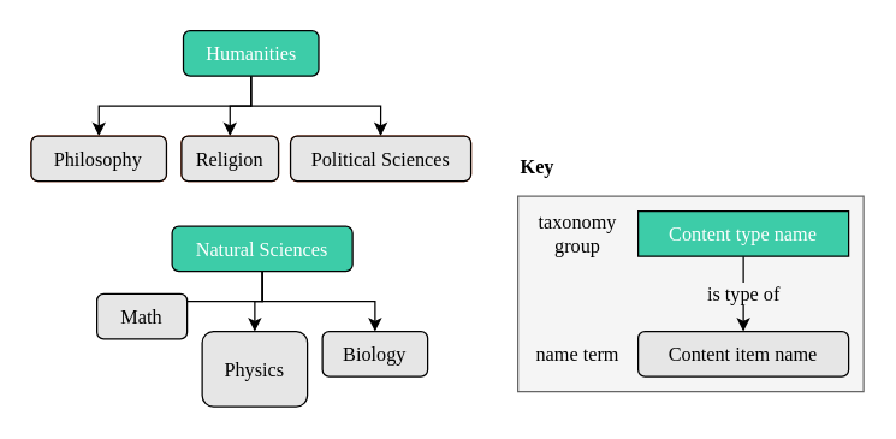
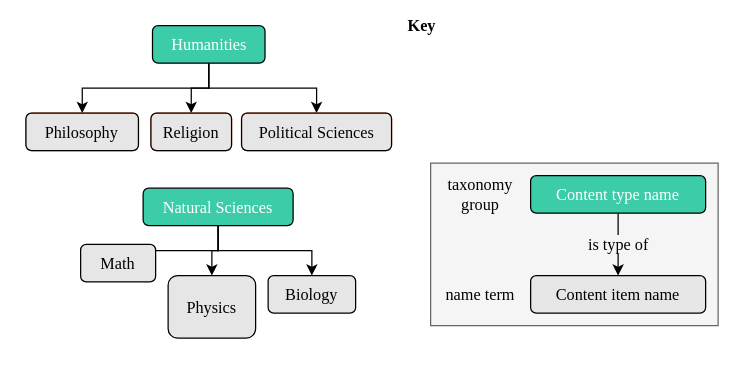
- <mxCell id="22" value="&lt;div align=&quot;left&quot; style=&quot;font-size: 13px;&quot;&gt;Key&lt;/div&gt;" style="text;html=1;strokeColor=none;fillColor=none;align=left;verticalAlign=middle;whiteSpace=wrap;rounded=0;fontFamily=Work Sans;fontSize=13;fontStyle=1" parent="1" vertex="1"><mxGeometry x="344" y="100" width="40" height="20" as="geometry" /></mxCell>
+ <mxCell id="22" value="&lt;div align=&quot;left&quot; style=&quot;font-size: 13px;&quot;&gt;Key&lt;/div&gt;" style="text;html=1;strokeColor=none;fillColor=none;align=left;verticalAlign=middle;whiteSpace=wrap;rounded=0;fontFamily=Work Sans;fontSize=13;fontStyle=1" parent="1" vertex="1"><mxGeometry x="324" y="10" width="40" height="20" as="geometry" /></mxCell>
- <mxCell id="18" value="Content type name" style="whiteSpace=wrap;html=1;fontSize=13;fontFamily=Work Sans;fillColor=#3DCCA8;strokeColor=#000000;fontColor=#FFFFFF;rounded=0;" parent="1" vertex="1"><mxGeometry x="424" y="140" width="140" height="30" as="geometry" /></mxCell>
+ <mxCell id="18" value="Content type name" style="rounded=1;whiteSpace=wrap;html=1;fontSize=13;fontFamily=Work Sans;fillColor=#3DCCA8;strokeColor=#000000;fontColor=#FFFFFF;" parent="1" vertex="1"><mxGeometry x="424" y="140" width="140" height="30" as="geometry" /></mxCell>
